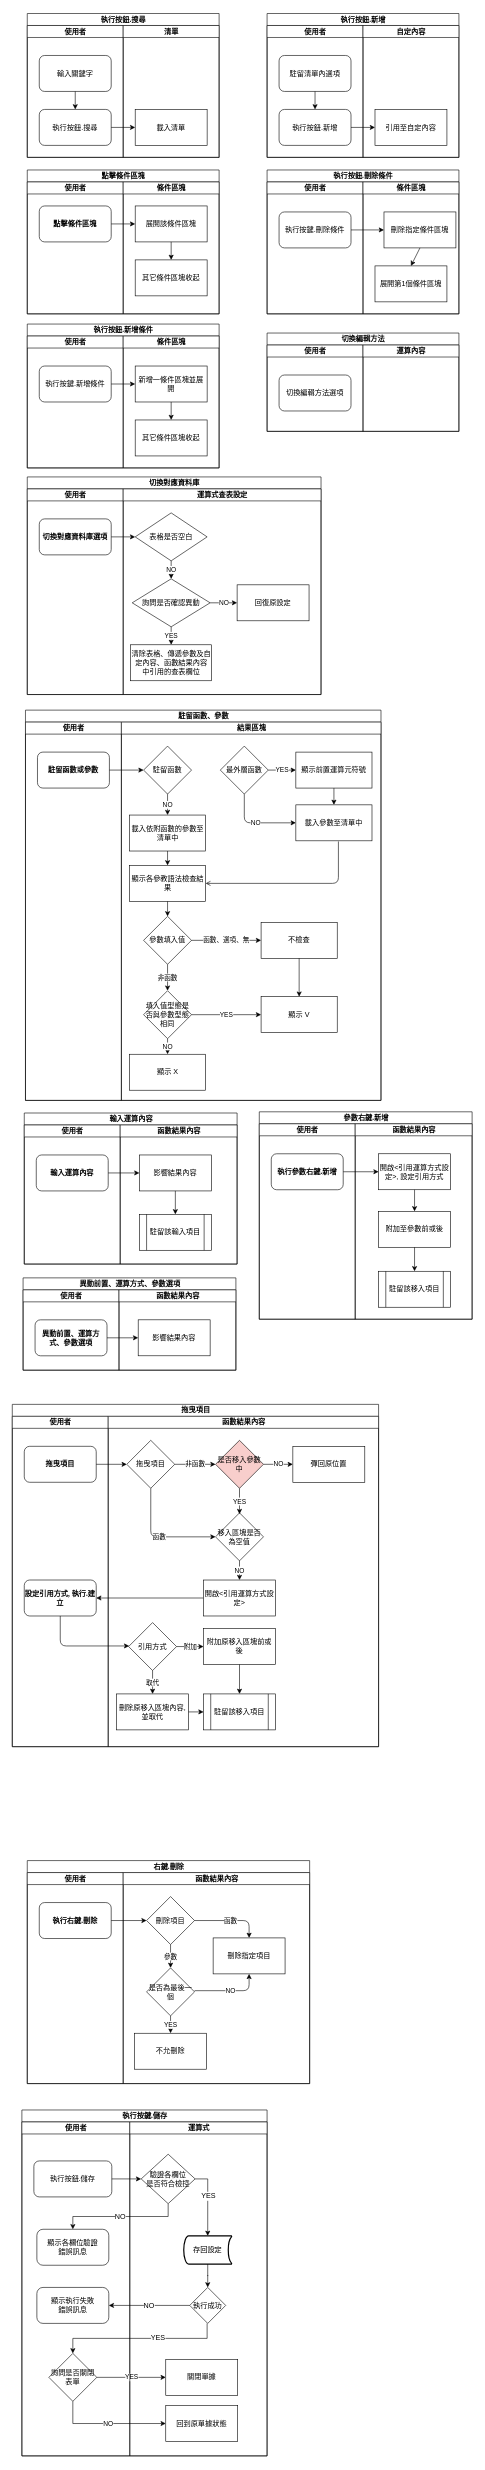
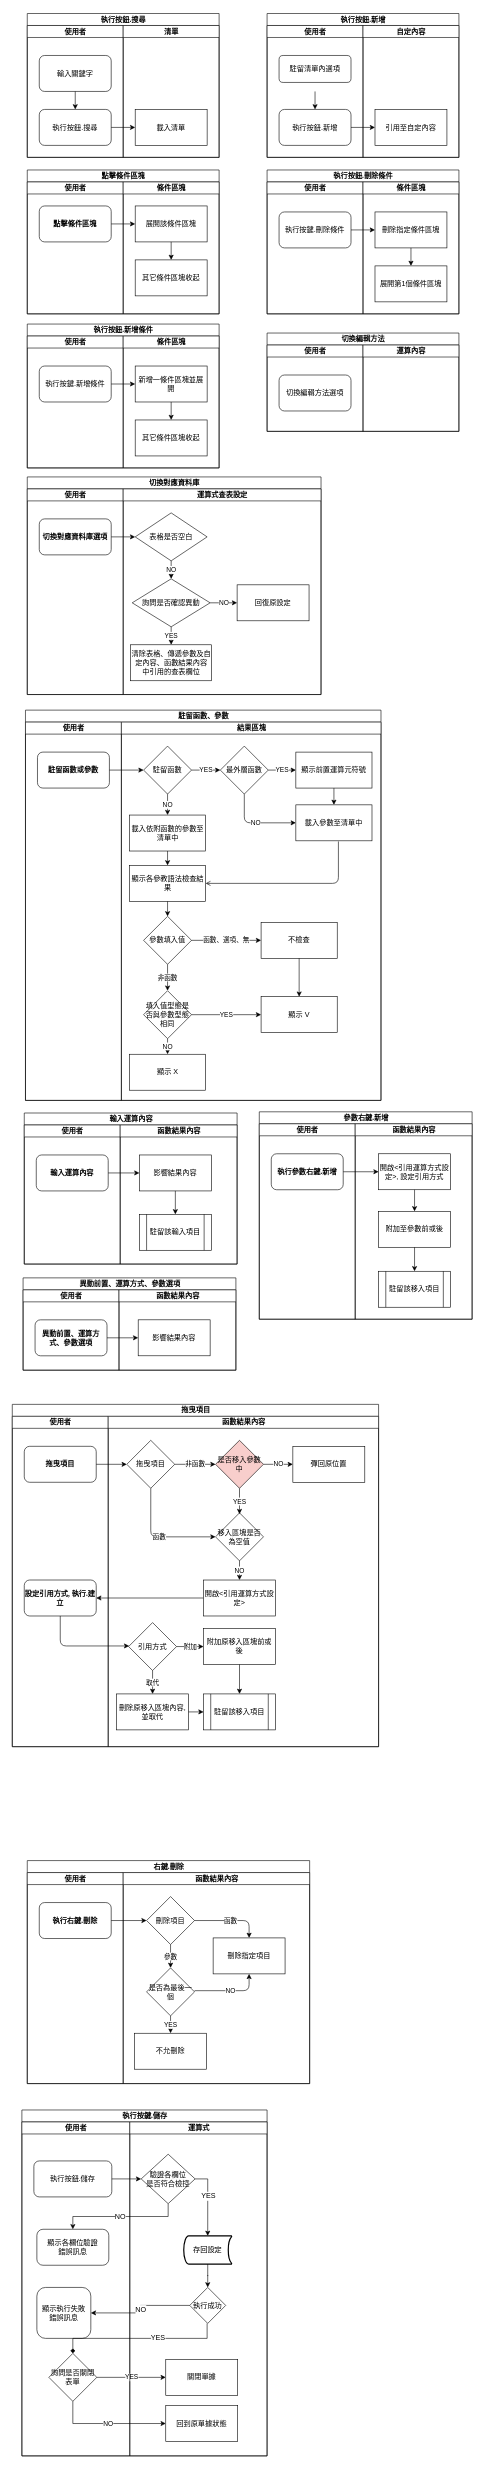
- <mxCell id="20" value="駐留清單內選項" style="rounded=1;whiteSpace=wrap;html=1;" parent="18" vertex="1"><mxGeometry x="20" y="50" width="120" height="60" as="geometry" /></mxCell>
+ <mxCell id="20" value="駐留清單內選項" style="rounded=1;whiteSpace=wrap;html=1;" parent="18" vertex="1"><mxGeometry x="20" y="50" width="120" height="45" as="geometry" /></mxCell>
- <mxCell id="59" value="刪除指定條件區塊" style="rounded=1;whiteSpace=wrap;html=1;arcSize=0;" parent="58" vertex="1"><mxGeometry x="35" y="50" width="120" height="60" as="geometry" /></mxCell>
+ <mxCell id="59" value="刪除指定條件區塊" style="rounded=1;whiteSpace=wrap;html=1;arcSize=0;" parent="58" vertex="1"><mxGeometry x="20" y="50" width="120" height="60" as="geometry" /></mxCell>
+ <mxCell id="119" value="YES" style="endArrow=classic;html=1;exitX=1;exitY=0.5;exitDx=0;exitDy=0;" parent="118" source="125" target="129" edge="1"><mxGeometry width="50" height="50" relative="1" as="geometry"><mxPoint x="213" y="238" as="sourcePoint" /><mxPoint x="263" y="188" as="targetPoint" /></mxGeometry></mxCell>
- <mxCell id="191" value="&lt;span style=&quot;font-size: 12px&quot;&gt;顯示執行失敗&lt;br&gt;錯誤訊息&lt;/span&gt;" style="whiteSpace=wrap;html=1;rounded=1;shadow=0;fontFamily=Verdana;fontSize=8;strokeWidth=1;arcSize=17;" vertex="1" parent="189"><mxGeometry x="25" y="276" width="120" height="60" as="geometry" /></mxCell>
+ <mxCell id="191" value="&lt;span style=&quot;font-size: 12px&quot;&gt;顯示執行失敗&lt;br&gt;錯誤訊息&lt;/span&gt;" style="whiteSpace=wrap;html=1;rounded=1;shadow=0;fontFamily=Verdana;fontSize=8;strokeWidth=1;arcSize=17;" vertex="1" parent="189"><mxGeometry x="25" y="276" width="90" height="85" as="geometry" /></mxCell>
- <mxCell id="198" value="" style="edgeStyle=orthogonalEdgeStyle;rounded=0;orthogonalLoop=1;jettySize=auto;html=1;fontSize=12;exitX=0.483;exitY=1;exitDx=0;exitDy=0;exitPerimeter=0;entryX=0.5;entryY=0;entryDx=0;entryDy=0;" edge="1" parent="188" source="207" target="193"><mxGeometry relative="1" as="geometry"><mxPoint x="247" y="367" as="sourcePoint" /><mxPoint x="89" y="403" as="targetPoint" /></mxGeometry></mxCell>
+ <mxCell id="198" value="" style="edgeStyle=orthogonalEdgeStyle;rounded=0;orthogonalLoop=1;jettySize=auto;html=1;fontSize=12;exitX=0.483;exitY=1;exitDx=0;exitDy=0;exitPerimeter=0;entryX=0.5;entryY=0;entryDx=0;entryDy=0;endArrow=diamond;" edge="1" parent="188" source="207" target="193"><mxGeometry relative="1" as="geometry"><mxPoint x="247" y="367" as="sourcePoint" /><mxPoint x="89" y="403" as="targetPoint" /></mxGeometry></mxCell>
